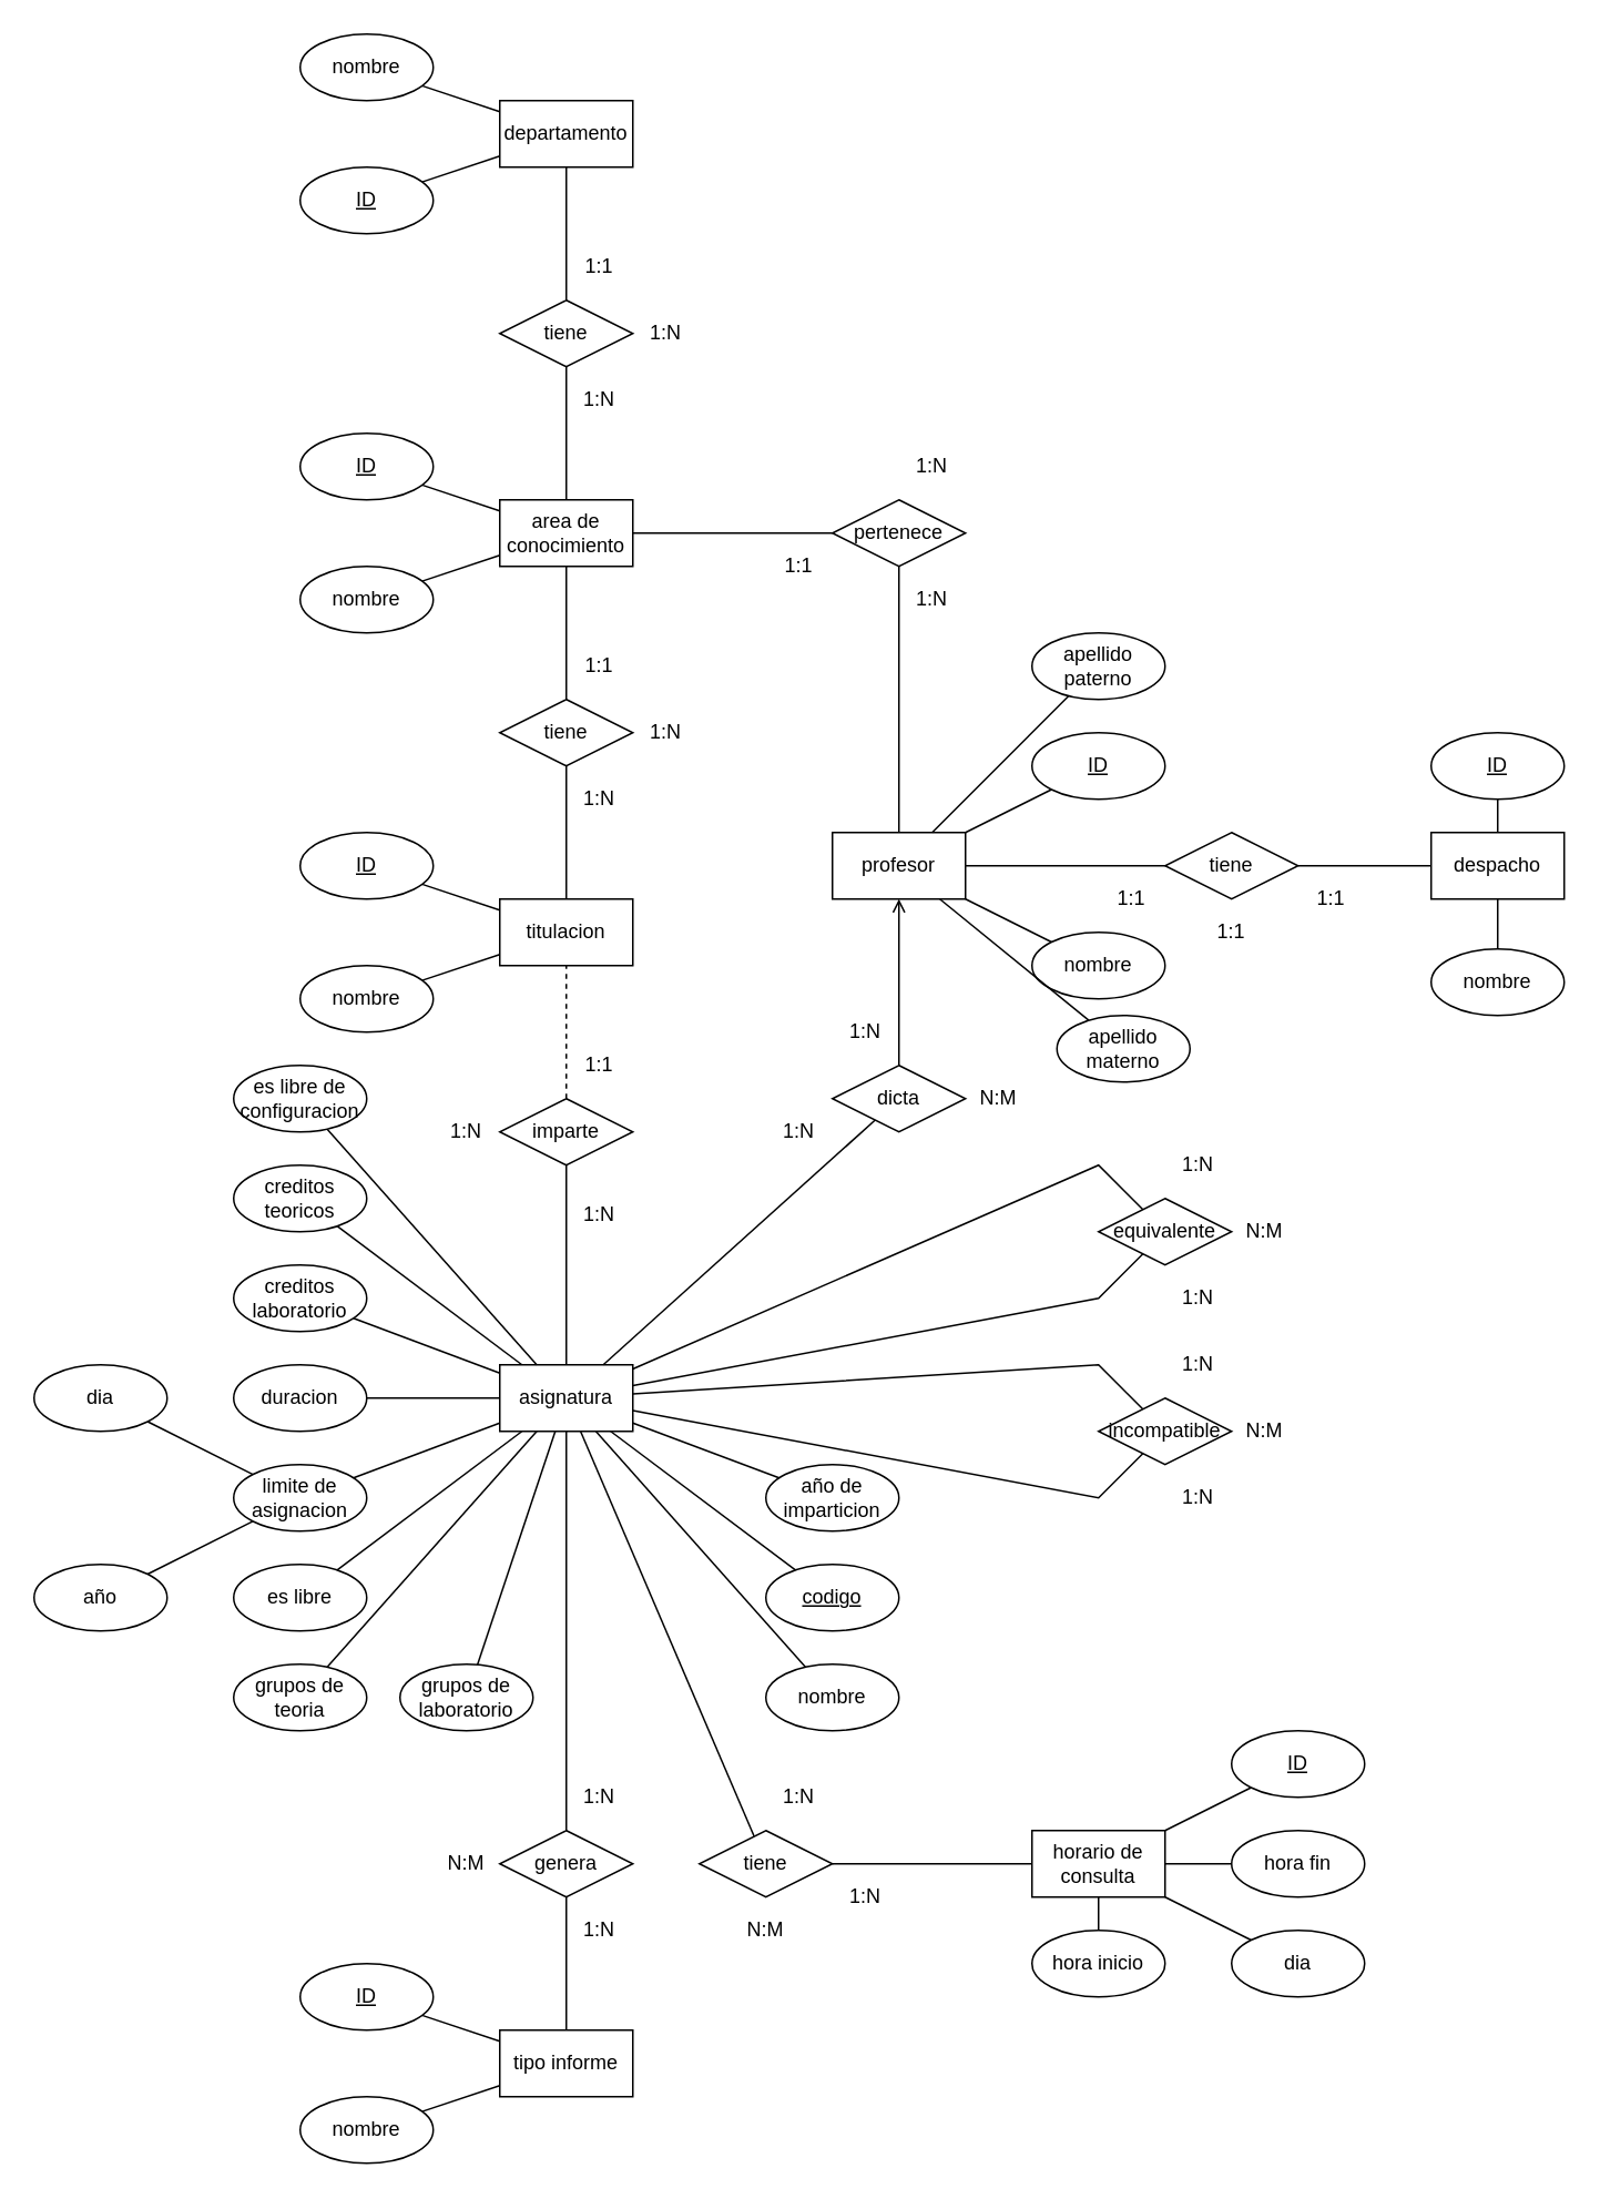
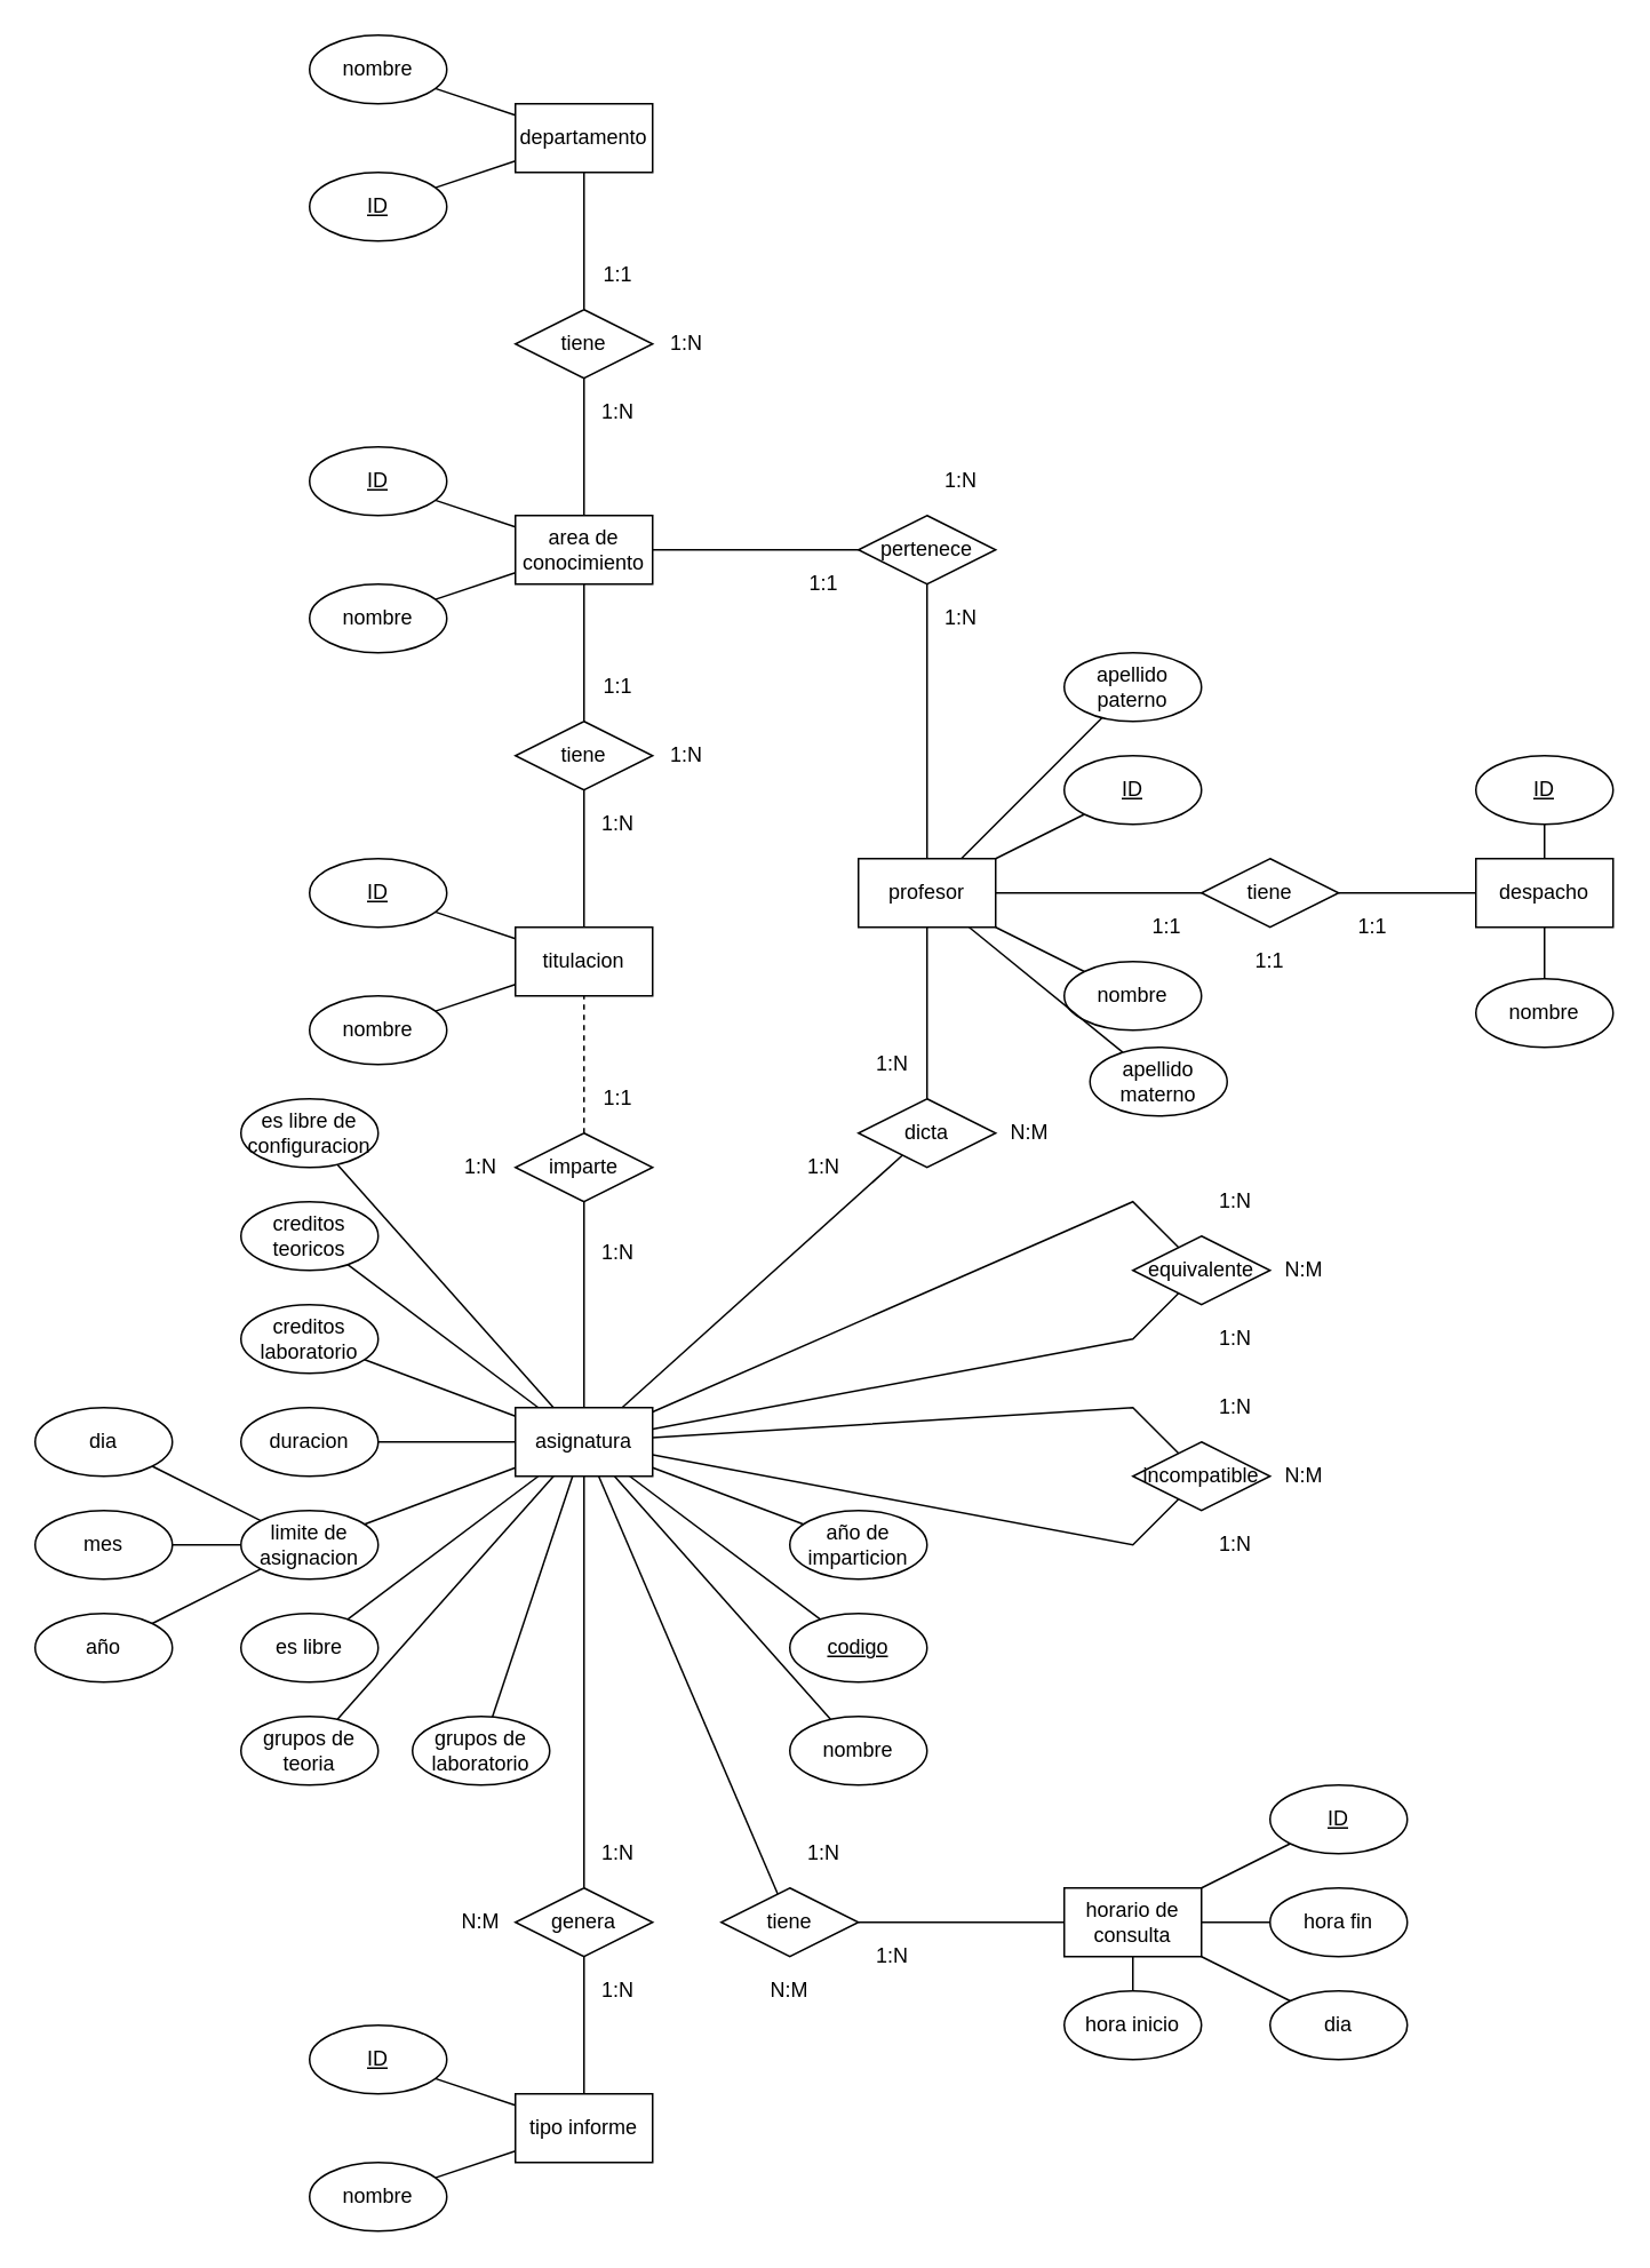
- <mxCell id="95" style="edgeStyle=none;rounded=0;orthogonalLoop=1;jettySize=auto;html=1;endArrow=open;endFill=0;" parent="1" source="96" target="27" edge="1"><mxGeometry relative="1" as="geometry" /></mxCell>
+ <mxCell id="95" style="edgeStyle=none;rounded=0;orthogonalLoop=1;jettySize=auto;html=1;endArrow=none;endFill=0;" parent="1" source="96" target="27" edge="1"><mxGeometry relative="1" as="geometry" /></mxCell>
+ <mxCell id="45" value="mes" style="ellipse;whiteSpace=wrap;html=1;align=center;" parent="1" vertex="1"><mxGeometry x="20" y="880" width="80" height="40" as="geometry" /></mxCell>
+ <mxCell id="42" style="edgeStyle=none;rounded=0;orthogonalLoop=1;jettySize=auto;html=1;endArrow=none;endFill=0;" parent="1" source="44" target="45" edge="1"><mxGeometry relative="1" as="geometry" /></mxCell>
